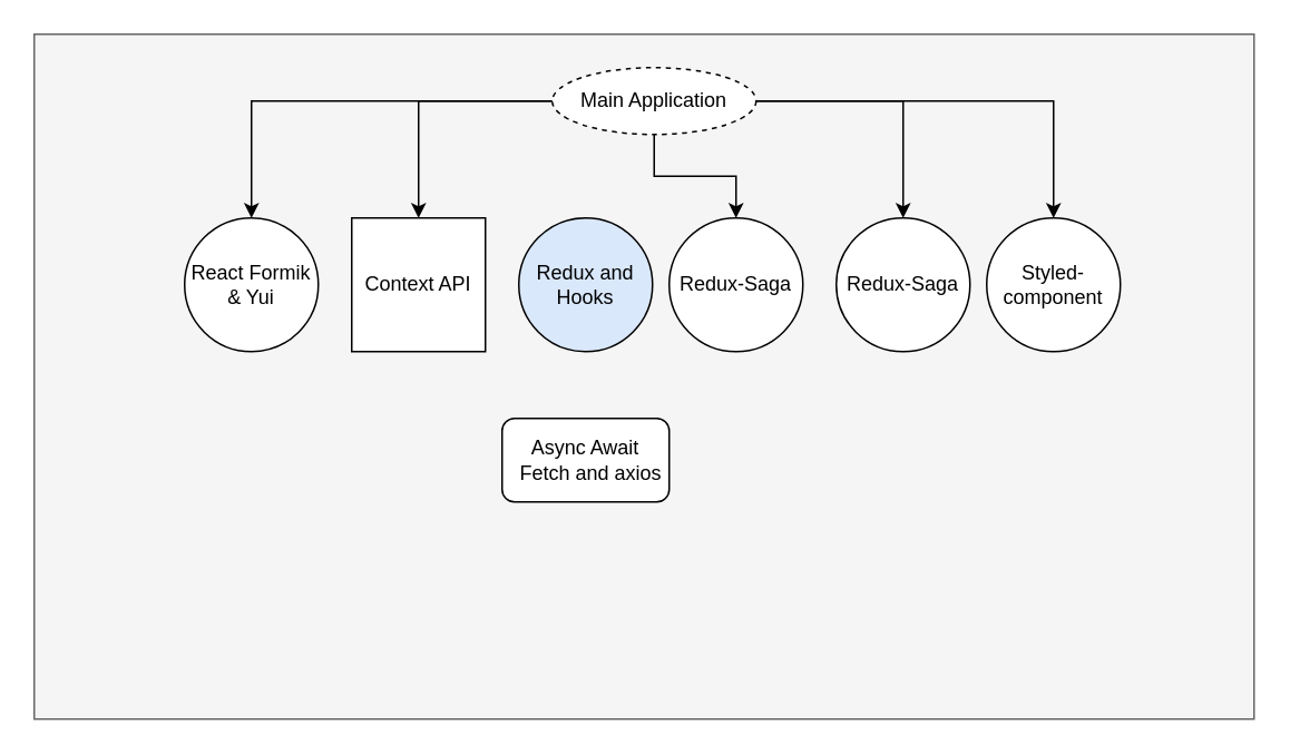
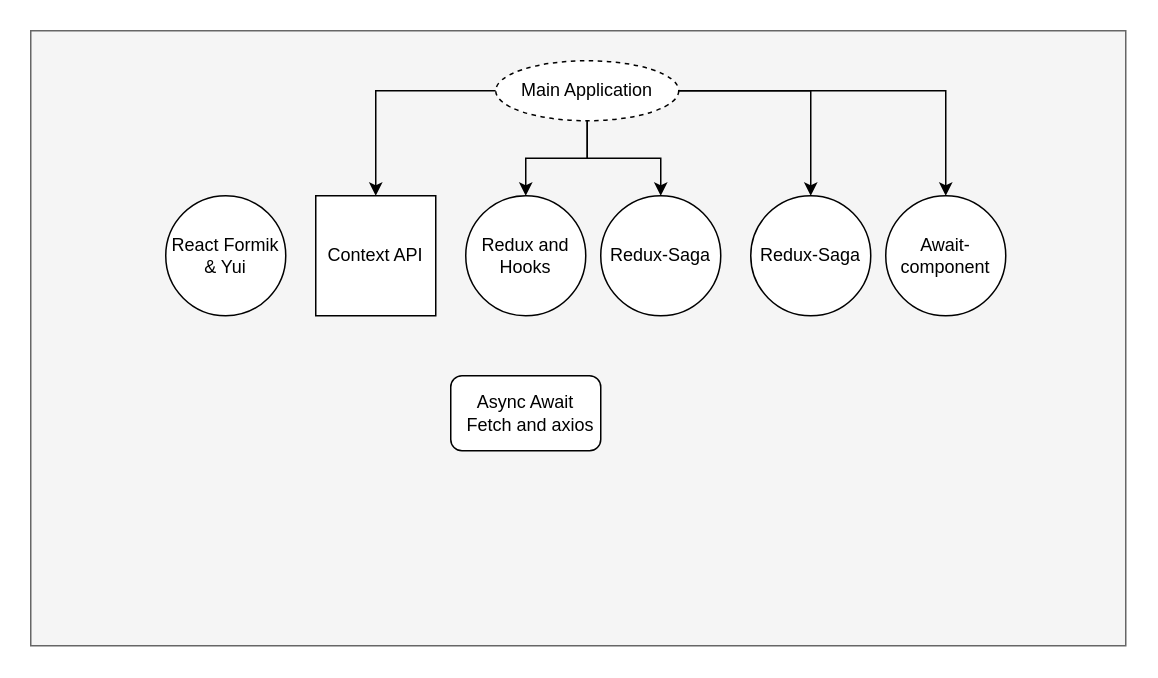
- <mxCell id="3" style="edgeStyle=orthogonalEdgeStyle;rounded=0;orthogonalLoop=1;jettySize=auto;html=1;entryX=0.5;entryY=0;entryDx=0;entryDy=0;" edge="1" parent="1" source="8" target="9"><mxGeometry relative="1" as="geometry" /></mxCell>
+ <mxCell id="3" style="edgeStyle=orthogonalEdgeStyle;rounded=0;orthogonalLoop=1;jettySize=auto;html=1;" edge="1" parent="1" source="8" target="11"><mxGeometry relative="1" as="geometry" /></mxCell>
- <mxCell id="11" value="Redux and Hooks" style="ellipse;whiteSpace=wrap;html=1;aspect=fixed;fillColor=#dae8fc;" vertex="1" parent="1"><mxGeometry x="310" y="130" width="80" height="80" as="geometry" /></mxCell>
+ <mxCell id="11" value="Redux and Hooks" style="ellipse;whiteSpace=wrap;html=1;aspect=fixed;" vertex="1" parent="1"><mxGeometry x="310" y="130" width="80" height="80" as="geometry" /></mxCell>
- <mxCell id="14" value="Styled-component" style="ellipse;whiteSpace=wrap;html=1;aspect=fixed;" vertex="1" parent="1"><mxGeometry x="590" y="130" width="80" height="80" as="geometry" /></mxCell>
+ <mxCell id="14" value="Await-component" style="ellipse;whiteSpace=wrap;html=1;aspect=fixed;" vertex="1" parent="1"><mxGeometry x="590" y="130" width="80" height="80" as="geometry" /></mxCell>
